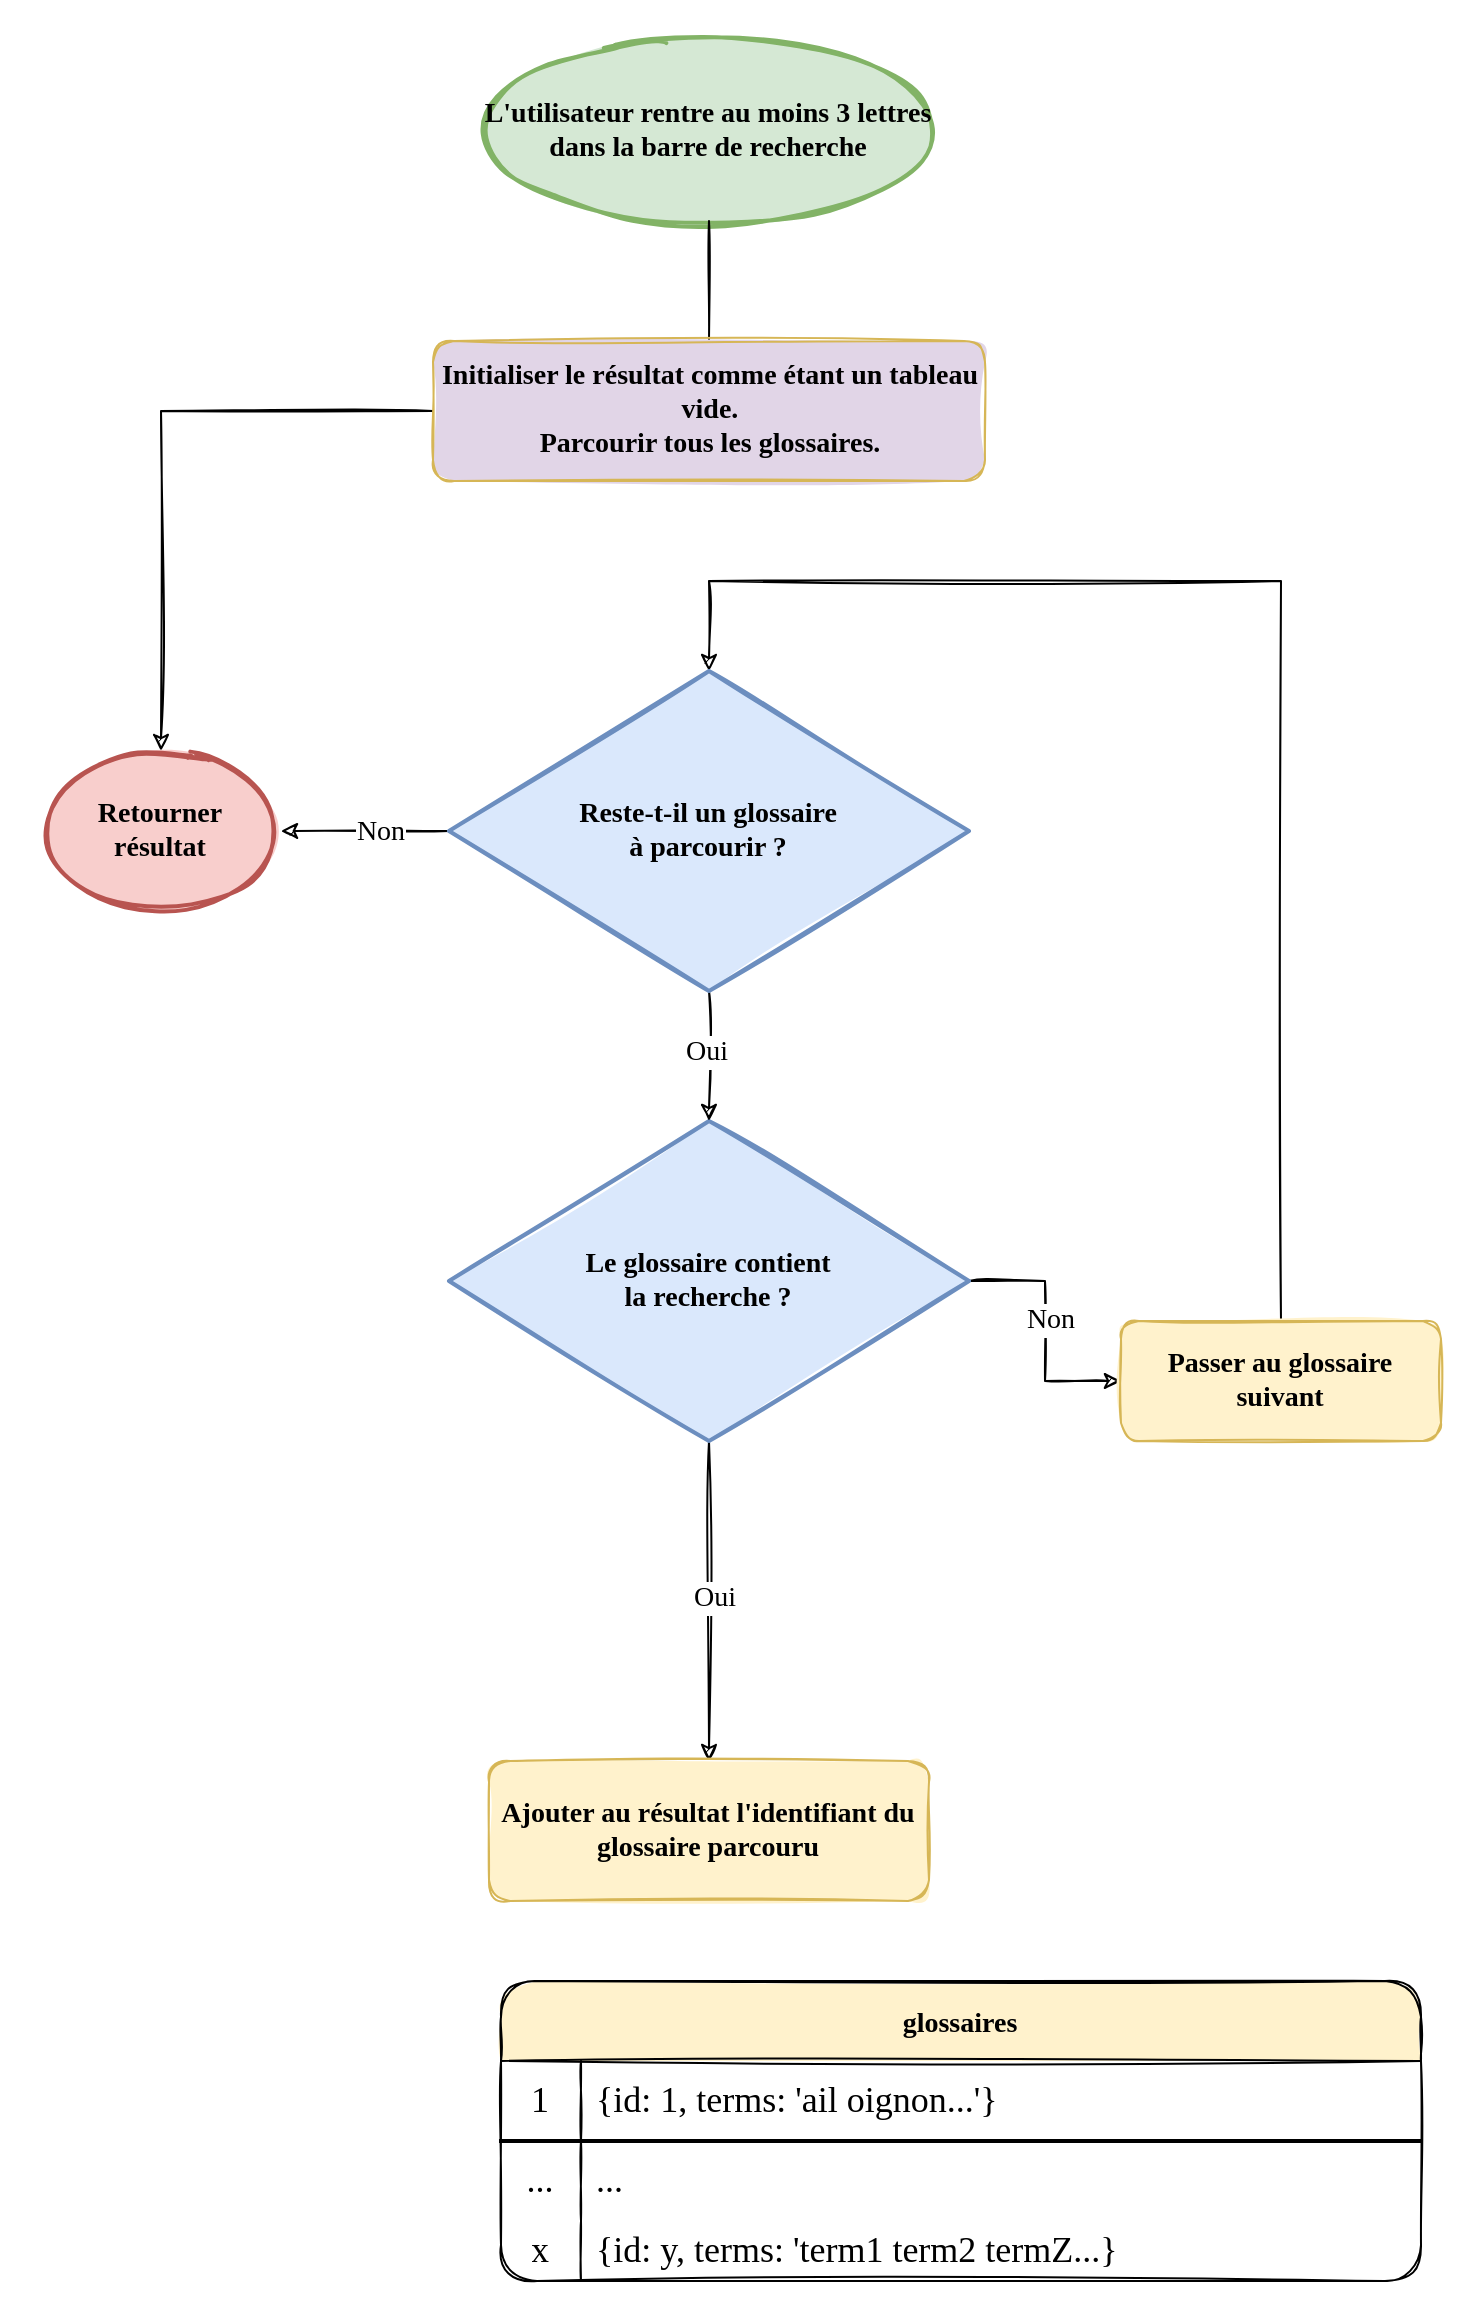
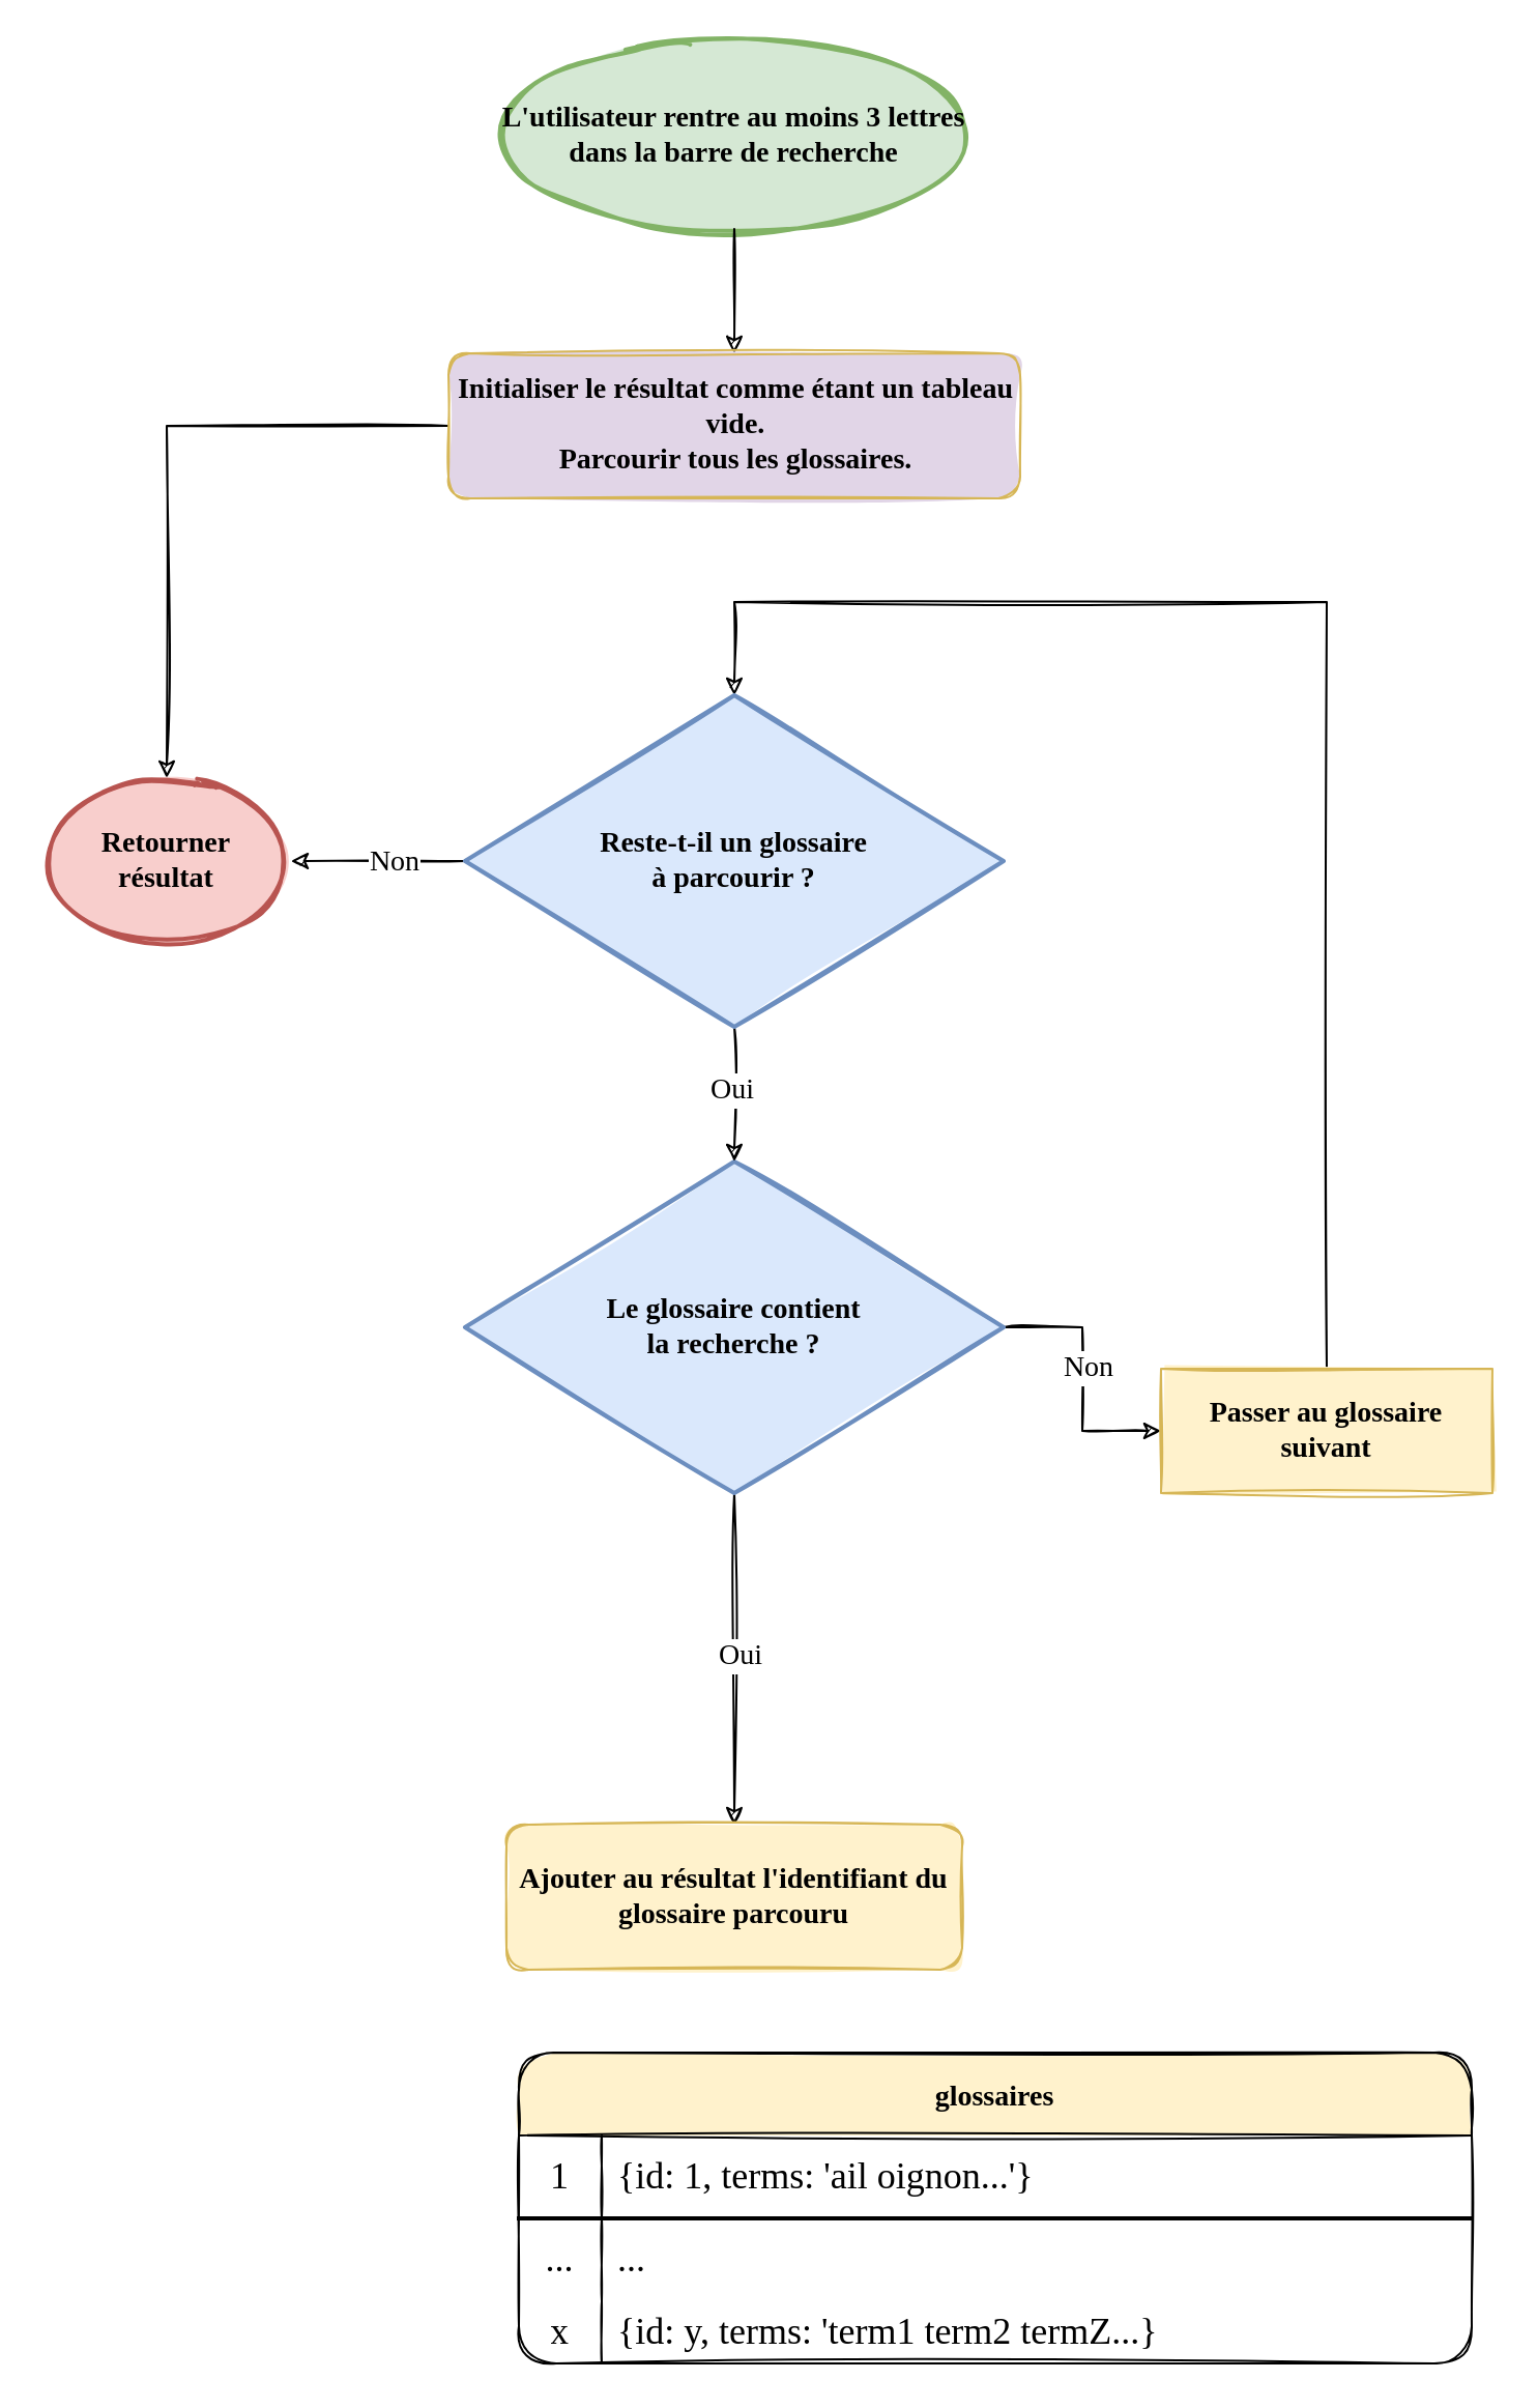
- <mxCell id="3" style="edgeStyle=orthogonalEdgeStyle;rounded=0;sketch=1;orthogonalLoop=1;jettySize=auto;html=1;entryX=0.5;entryY=0;entryDx=0;entryDy=0;fontFamily=IBM Plex Mono;fontSource=https%3A%2F%2Ffonts.googleapis.com%2Fcss%3Ffamily%3DIBM%2BPlex%2BMono;fontSize=14;exitX=0.5;exitY=1;exitDx=0;exitDy=0;exitPerimeter=0;endArrow=none;" parent="1" source="2" target="15" edge="1"><mxGeometry relative="1" as="geometry"><mxPoint x="354" y="210" as="sourcePoint" /></mxGeometry></mxCell>
+ <mxCell id="3" style="edgeStyle=orthogonalEdgeStyle;rounded=0;sketch=1;orthogonalLoop=1;jettySize=auto;html=1;entryX=0.5;entryY=0;entryDx=0;entryDy=0;fontFamily=IBM Plex Mono;fontSource=https%3A%2F%2Ffonts.googleapis.com%2Fcss%3Ffamily%3DIBM%2BPlex%2BMono;fontSize=14;exitX=0.5;exitY=1;exitDx=0;exitDy=0;exitPerimeter=0;" parent="1" source="2" target="15" edge="1"><mxGeometry relative="1" as="geometry"><mxPoint x="354" y="210" as="sourcePoint" /></mxGeometry></mxCell>
- <mxCell id="22" value="&lt;b&gt;Passer au glossaire suivant&lt;br&gt;&lt;/b&gt;" style="rounded=1;whiteSpace=wrap;html=1;sketch=1;fontFamily=IBM Plex Mono;fontSource=https%3A%2F%2Ffonts.googleapis.com%2Fcss%3Ffamily%3DIBM%2BPlex%2BMono;fontSize=14;fillStyle=solid;fillColor=#fff2cc;strokeColor=#d6b656;" parent="1" vertex="1"><mxGeometry x="560" y="660" width="160" height="60" as="geometry" /></mxCell>
+ <mxCell id="22" value="&lt;b&gt;Passer au glossaire suivant&lt;br&gt;&lt;/b&gt;" style="whiteSpace=wrap;html=1;sketch=1;fontFamily=IBM Plex Mono;fontSource=https%3A%2F%2Ffonts.googleapis.com%2Fcss%3Ffamily%3DIBM%2BPlex%2BMono;fontSize=14;fillStyle=solid;fillColor=#fff2cc;strokeColor=#d6b656;rounded=0;" parent="1" vertex="1"><mxGeometry x="560" y="660" width="160" height="60" as="geometry" /></mxCell>
